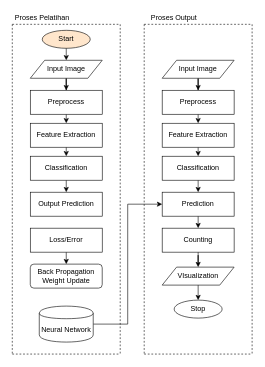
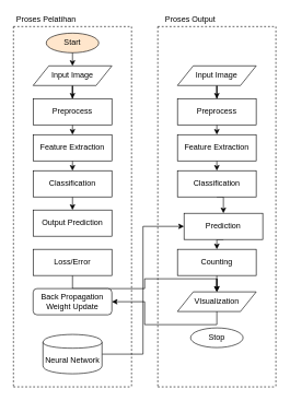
- <mxCell id="27" value="Prediction" style="rounded=0;whiteSpace=wrap;html=1;" parent="1" vertex="1"><mxGeometry x="270" y="320" width="120" height="40" as="geometry" /></mxCell>
+ <mxCell id="27" value="Prediction" style="rounded=0;whiteSpace=wrap;html=1;" parent="1" vertex="1"><mxGeometry x="280" y="325" width="120" height="40" as="geometry" /></mxCell>
- <mxCell id="13" style="edgeStyle=orthogonalEdgeStyle;rounded=0;orthogonalLoop=1;jettySize=auto;html=1;exitX=0.5;exitY=1;exitDx=0;exitDy=0;entryX=0.5;entryY=0;entryDx=0;entryDy=0;" parent="1" source="14" target="15" edge="1"><mxGeometry relative="1" as="geometry" /></mxCell>
+ <mxCell id="13" style="edgeStyle=orthogonalEdgeStyle;rounded=0;orthogonalLoop=1;jettySize=auto;html=1;exitX=0.5;exitY=1;exitDx=0;exitDy=0;" parent="1" source="14" target="29" edge="1"><mxGeometry relative="1" as="geometry" /></mxCell>
- <mxCell id="28" style="edgeStyle=orthogonalEdgeStyle;rounded=0;orthogonalLoop=1;jettySize=auto;html=1;exitX=0.5;exitY=1;exitDx=0;exitDy=0;entryX=0.5;entryY=0;entryDx=0;entryDy=0;" parent="1" source="29" target="32" edge="1"><mxGeometry relative="1" as="geometry" /></mxCell>
+ <mxCell id="28" style="edgeStyle=orthogonalEdgeStyle;rounded=0;orthogonalLoop=1;jettySize=auto;html=1;exitX=0.5;exitY=1;exitDx=0;exitDy=0;" parent="1" source="29" target="15" edge="1"><mxGeometry relative="1" as="geometry" /></mxCell>
